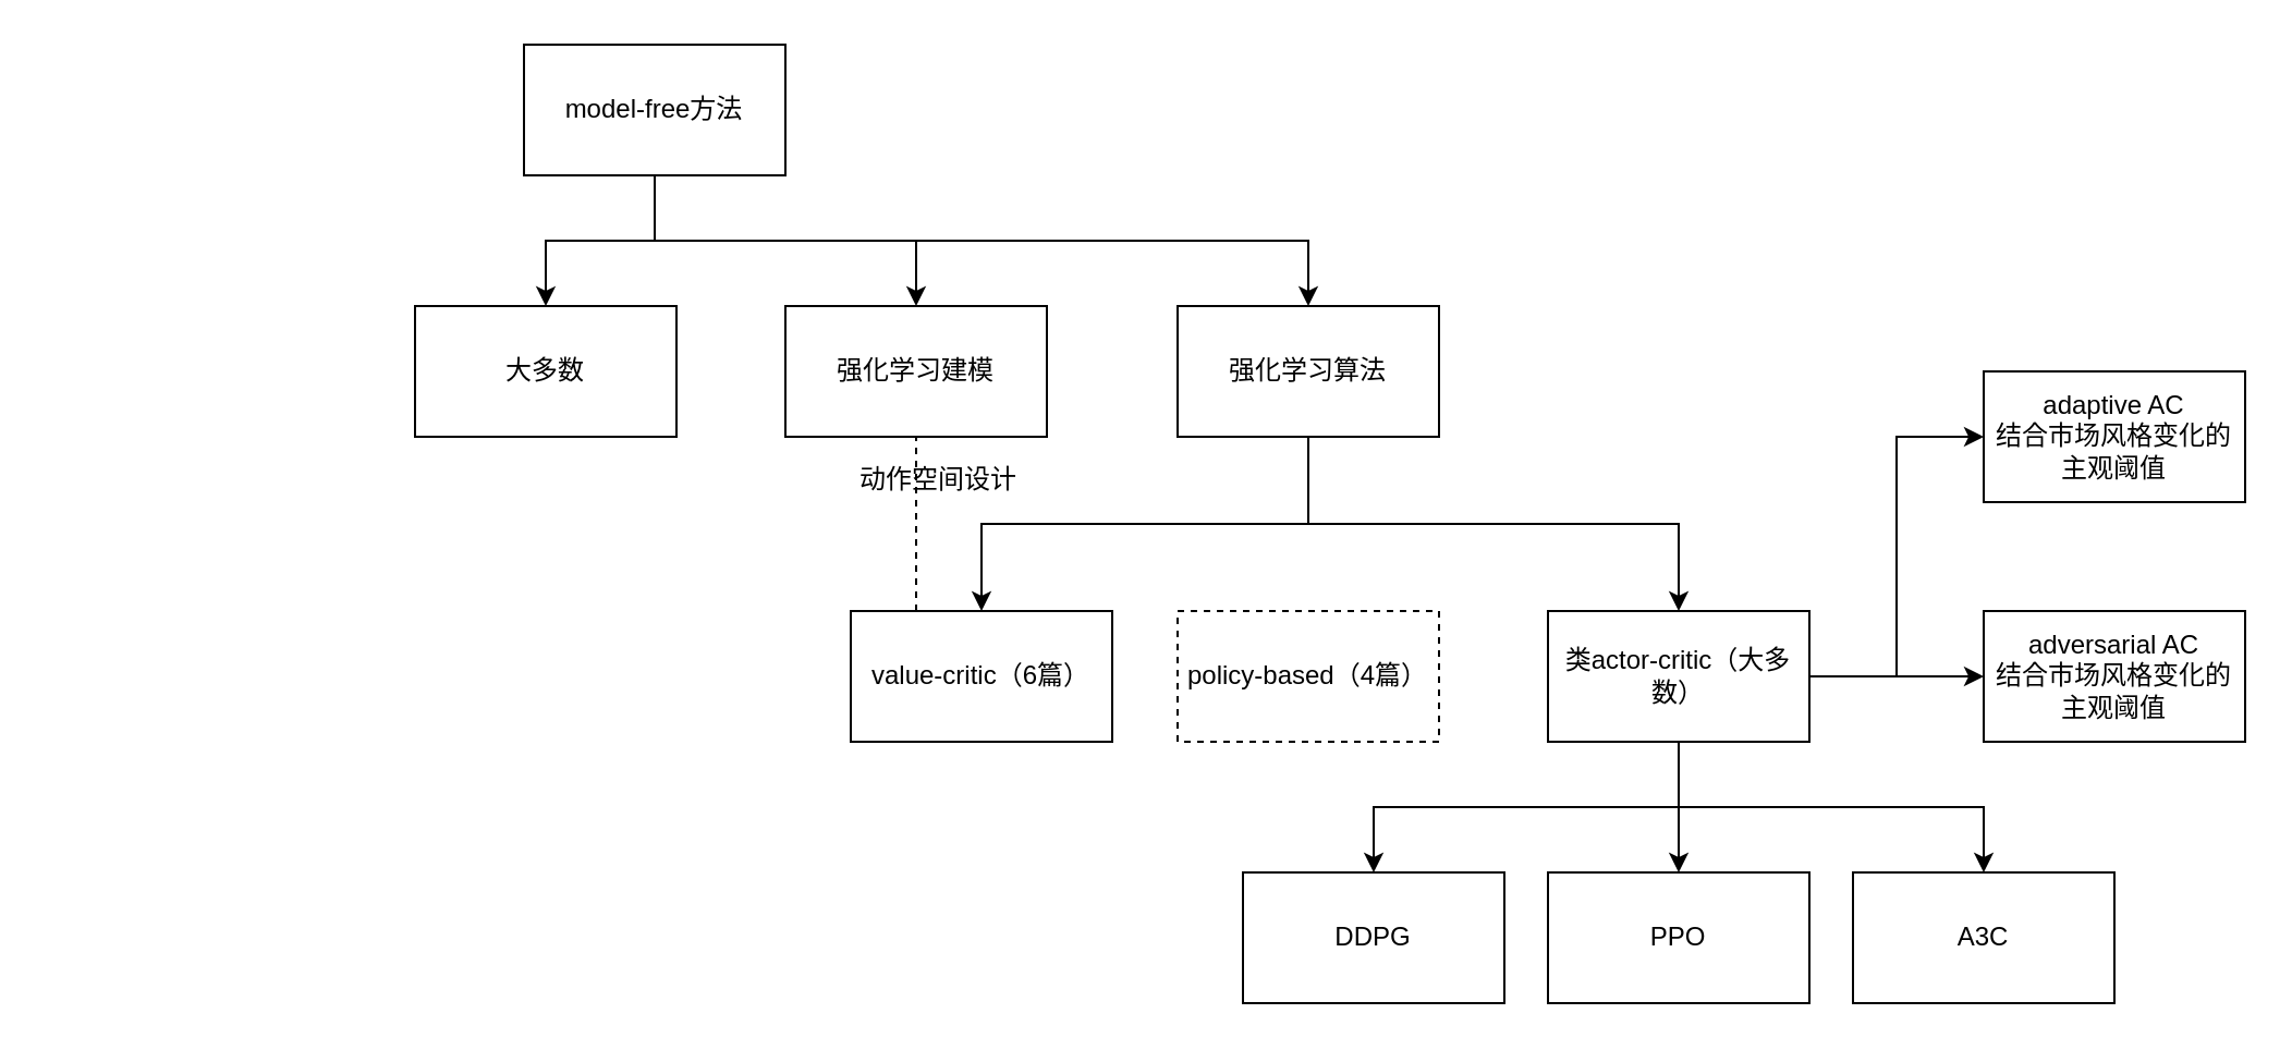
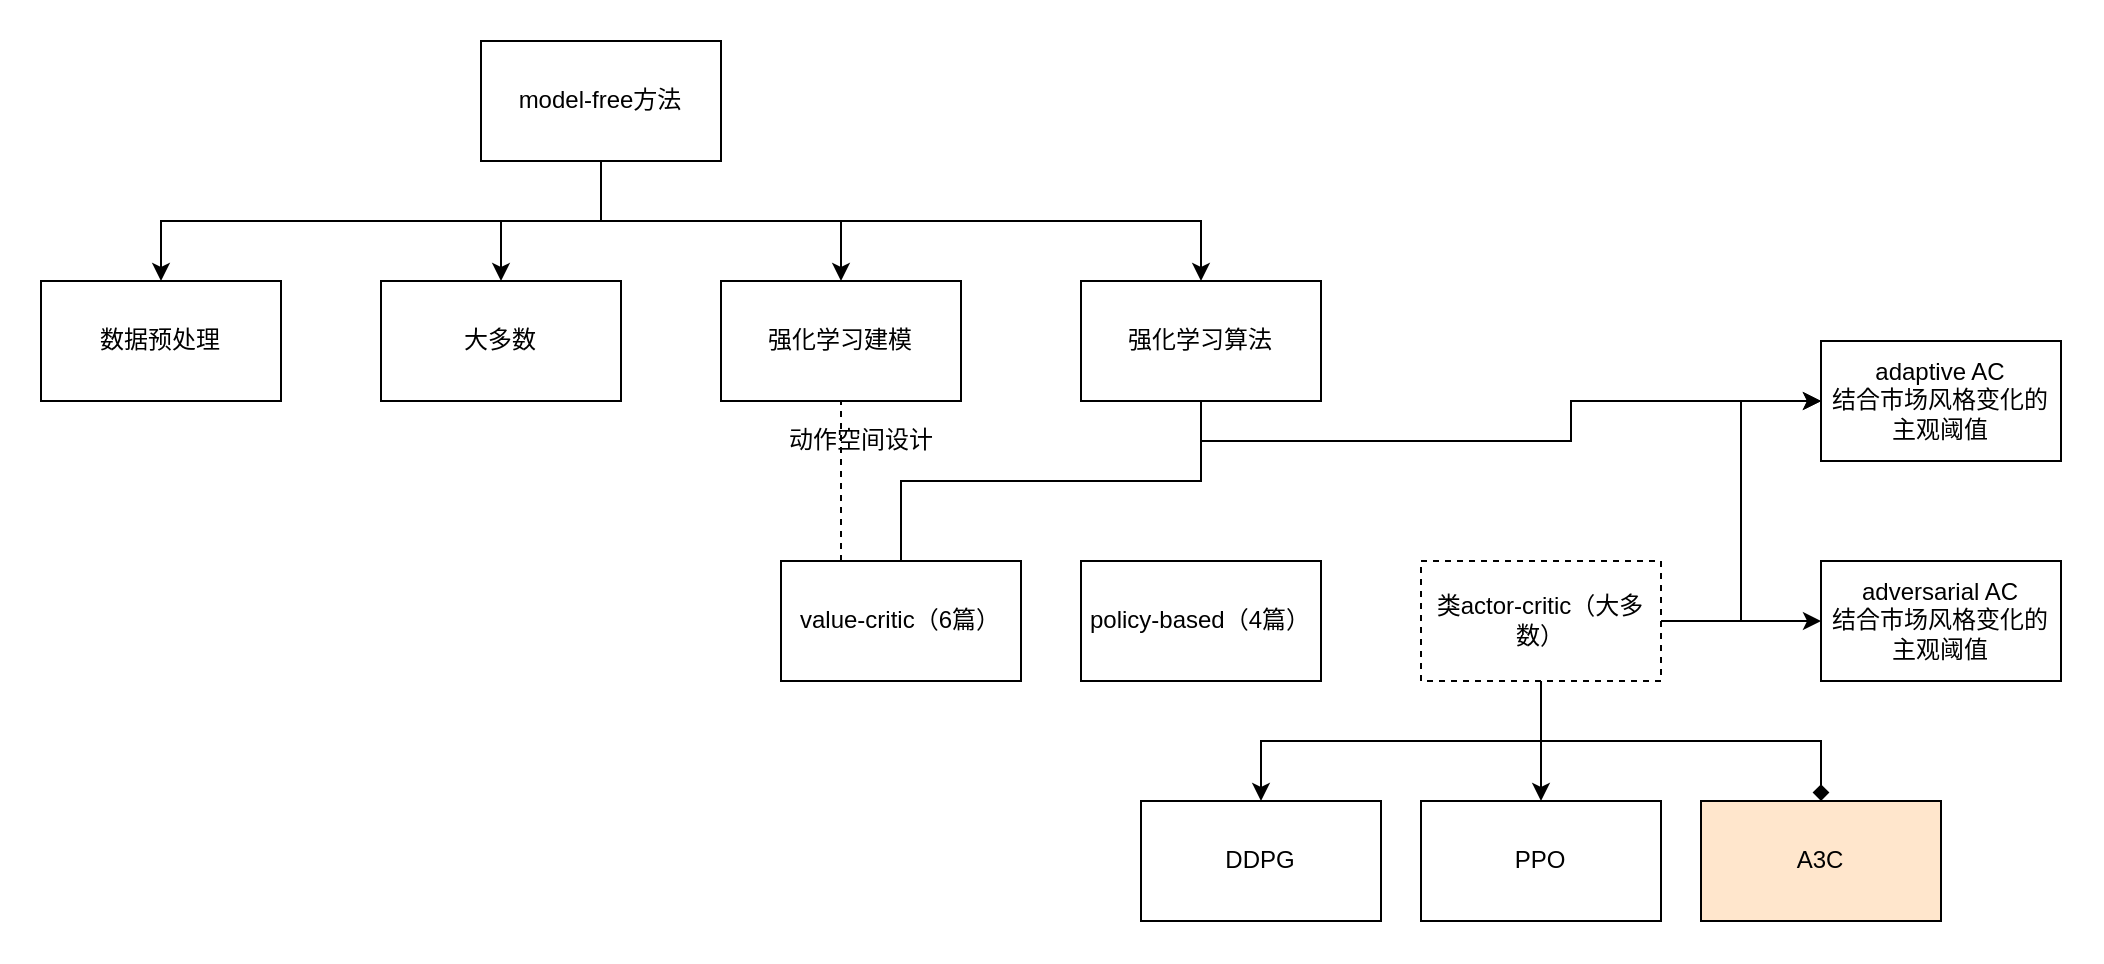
+ <mxCell id="2" style="edgeStyle=orthogonalEdgeStyle;rounded=0;orthogonalLoop=1;jettySize=auto;html=1;exitX=0.5;exitY=1;exitDx=0;exitDy=0;" edge="1" parent="1" source="6" target="7"><mxGeometry relative="1" as="geometry" /></mxCell>
+ <mxCell id="7" value="数据预处理" style="rounded=0;whiteSpace=wrap;html=1;" vertex="1" parent="1"><mxGeometry x="20" y="140" width="120" height="60" as="geometry" /></mxCell>
- <mxCell id="11" style="edgeStyle=orthogonalEdgeStyle;rounded=0;orthogonalLoop=1;jettySize=auto;html=1;exitX=0.5;exitY=1;exitDx=0;exitDy=0;entryX=0.5;entryY=0;entryDx=0;entryDy=0;" edge="1" parent="1" source="12" target="20"><mxGeometry relative="1" as="geometry" /></mxCell>
+ <mxCell id="11" style="edgeStyle=orthogonalEdgeStyle;rounded=0;orthogonalLoop=1;jettySize=auto;html=1;exitX=0.5;exitY=1;exitDx=0;exitDy=0;" edge="1" parent="1" source="12" target="26"><mxGeometry relative="1" as="geometry" /></mxCell>
- <mxCell id="10" style="edgeStyle=orthogonalEdgeStyle;rounded=0;orthogonalLoop=1;jettySize=auto;html=1;exitX=0.5;exitY=1;exitDx=0;exitDy=0;entryX=0.5;entryY=0;entryDx=0;entryDy=0;" edge="1" parent="1" source="12" target="13"><mxGeometry relative="1" as="geometry" /></mxCell>
+ <mxCell id="10" style="edgeStyle=orthogonalEdgeStyle;rounded=0;orthogonalLoop=1;jettySize=auto;html=1;exitX=0.5;exitY=1;exitDx=0;exitDy=0;entryX=0.5;entryY=0;entryDx=0;entryDy=0;endArrow=none;" edge="1" parent="1" source="12" target="13"><mxGeometry relative="1" as="geometry" /></mxCell>
- <mxCell id="14" value="policy-based（4篇）" style="rounded=0;whiteSpace=wrap;html=1;dashed=1;" vertex="1" parent="1"><mxGeometry x="540" y="280" width="120" height="60" as="geometry" /></mxCell>
+ <mxCell id="14" value="policy-based（4篇）" style="rounded=0;whiteSpace=wrap;html=1;" vertex="1" parent="1"><mxGeometry x="540" y="280" width="120" height="60" as="geometry" /></mxCell>
- <mxCell id="20" value="类actor-critic（大多数）" style="rounded=0;whiteSpace=wrap;html=1;" vertex="1" parent="1"><mxGeometry x="710" y="280" width="120" height="60" as="geometry" /></mxCell>
+ <mxCell id="20" value="类actor-critic（大多数）" style="rounded=0;whiteSpace=wrap;html=1;dashed=1;" vertex="1" parent="1"><mxGeometry x="710" y="280" width="120" height="60" as="geometry" /></mxCell>
- <mxCell id="17" style="edgeStyle=orthogonalEdgeStyle;rounded=0;orthogonalLoop=1;jettySize=auto;html=1;exitX=0.5;exitY=1;exitDx=0;exitDy=0;entryX=0.5;entryY=0;entryDx=0;entryDy=0;" edge="1" parent="1" source="20" target="25"><mxGeometry relative="1" as="geometry" /></mxCell>
+ <mxCell id="17" style="edgeStyle=orthogonalEdgeStyle;rounded=0;orthogonalLoop=1;jettySize=auto;html=1;exitX=0.5;exitY=1;exitDx=0;exitDy=0;entryX=0.5;entryY=0;entryDx=0;entryDy=0;endArrow=diamond;" edge="1" parent="1" source="20" target="25"><mxGeometry relative="1" as="geometry" /></mxCell>
- <mxCell id="25" value="A3C" style="rounded=0;whiteSpace=wrap;html=1;" vertex="1" parent="1"><mxGeometry x="850" y="400" width="120" height="60" as="geometry" /></mxCell>
+ <mxCell id="25" value="A3C" style="rounded=0;whiteSpace=wrap;html=1;fillColor=#ffe6cc;" vertex="1" parent="1"><mxGeometry x="850" y="400" width="120" height="60" as="geometry" /></mxCell>
